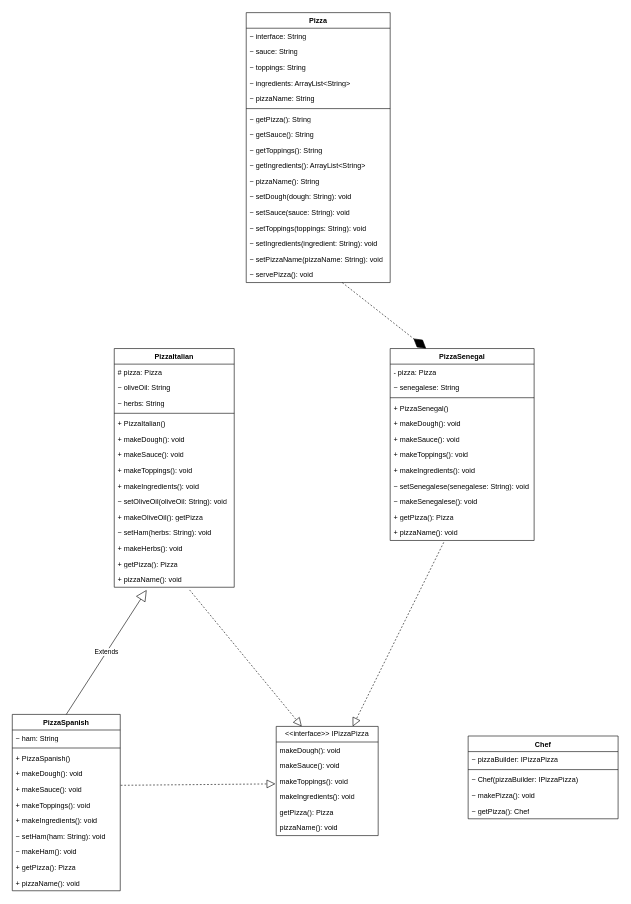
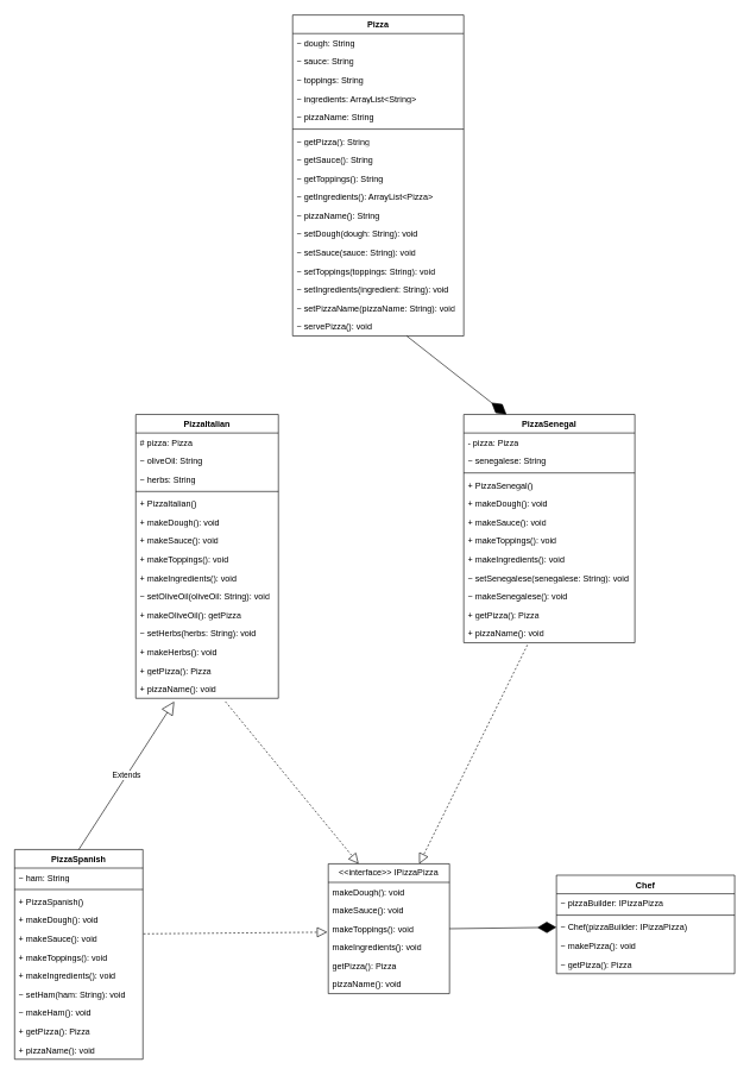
- <mxCell id="3" value="~ interface: String" style="text;strokeColor=none;fillColor=none;align=left;verticalAlign=top;spacingLeft=4;spacingRight=4;overflow=hidden;rotatable=0;points=[[0,0.5],[1,0.5]];portConstraint=eastwest;whiteSpace=wrap;html=1;" vertex="1" parent="2"><mxGeometry y="26" width="240" height="26" as="geometry" /></mxCell>
+ <mxCell id="3" value="~ dough: String" style="text;strokeColor=none;fillColor=none;align=left;verticalAlign=top;spacingLeft=4;spacingRight=4;overflow=hidden;rotatable=0;points=[[0,0.5],[1,0.5]];portConstraint=eastwest;whiteSpace=wrap;html=1;" vertex="1" parent="2"><mxGeometry y="26" width="240" height="26" as="geometry" /></mxCell>
- <mxCell id="12" value="~ getIngredients(): ArrayList&amp;lt;String&amp;gt;" style="text;strokeColor=none;fillColor=none;align=left;verticalAlign=top;spacingLeft=4;spacingRight=4;overflow=hidden;rotatable=0;points=[[0,0.5],[1,0.5]];portConstraint=eastwest;whiteSpace=wrap;html=1;" vertex="1" parent="2"><mxGeometry y="242" width="240" height="26" as="geometry" /></mxCell>
+ <mxCell id="12" value="~ getIngredients(): ArrayList&amp;lt;Pizza&amp;gt;" style="text;strokeColor=none;fillColor=none;align=left;verticalAlign=top;spacingLeft=4;spacingRight=4;overflow=hidden;rotatable=0;points=[[0,0.5],[1,0.5]];portConstraint=eastwest;whiteSpace=wrap;html=1;" vertex="1" parent="2"><mxGeometry y="242" width="240" height="26" as="geometry" /></mxCell>
- <mxCell id="80" value="" style="endArrow=diamondThin;endFill=1;endSize=24;html=1;rounded=0;exitX=0.667;exitY=1.002;exitDx=0;exitDy=0;exitPerimeter=0;entryX=0.25;entryY=0;entryDx=0;entryDy=0;dashed=1;" edge="1" parent="1" source="19" target="36"><mxGeometry width="160" relative="1" as="geometry"><mxPoint x="560" y="520" as="sourcePoint" /><mxPoint x="720" y="520" as="targetPoint" /></mxGeometry></mxCell>
+ <mxCell id="80" value="" style="endArrow=diamondThin;endFill=1;endSize=24;html=1;rounded=0;exitX=0.667;exitY=1.002;exitDx=0;exitDy=0;exitPerimeter=0;entryX=0.25;entryY=0;entryDx=0;entryDy=0;" edge="1" parent="1" source="19" target="36"><mxGeometry width="160" relative="1" as="geometry"><mxPoint x="560" y="520" as="sourcePoint" /><mxPoint x="720" y="520" as="targetPoint" /></mxGeometry></mxCell>
- <mxCell id="32" value="~ setHam(herbs: String): void" style="text;strokeColor=none;fillColor=none;align=left;verticalAlign=top;spacingLeft=4;spacingRight=4;overflow=hidden;rotatable=0;points=[[0,0.5],[1,0.5]];portConstraint=eastwest;whiteSpace=wrap;html=1;" vertex="1" parent="20"><mxGeometry y="294" width="200" height="26" as="geometry" /></mxCell>
+ <mxCell id="32" value="~ setHerbs(herbs: String): void" style="text;strokeColor=none;fillColor=none;align=left;verticalAlign=top;spacingLeft=4;spacingRight=4;overflow=hidden;rotatable=0;points=[[0,0.5],[1,0.5]];portConstraint=eastwest;whiteSpace=wrap;html=1;" vertex="1" parent="20"><mxGeometry y="294" width="200" height="26" as="geometry" /></mxCell>
+ <mxCell id="75" value="" style="endArrow=diamondThin;endFill=1;endSize=24;html=1;rounded=0;exitX=1;exitY=0.5;exitDx=0;exitDy=0;entryX=0;entryY=0.5;entryDx=0;entryDy=0;" edge="1" parent="1" source="64" target="72"><mxGeometry width="160" relative="1" as="geometry"><mxPoint x="630" y="1310" as="sourcePoint" /><mxPoint x="790" y="1310" as="targetPoint" /></mxGeometry></mxCell>
- <mxCell id="74" value="~ getPizza(): Chef" style="text;strokeColor=none;fillColor=none;align=left;verticalAlign=top;spacingLeft=4;spacingRight=4;overflow=hidden;rotatable=0;points=[[0,0.5],[1,0.5]];portConstraint=eastwest;whiteSpace=wrap;html=1;" vertex="1" parent="69"><mxGeometry y="112" width="250" height="26" as="geometry" /></mxCell>
+ <mxCell id="74" value="~ getPizza(): Pizza" style="text;strokeColor=none;fillColor=none;align=left;verticalAlign=top;spacingLeft=4;spacingRight=4;overflow=hidden;rotatable=0;points=[[0,0.5],[1,0.5]];portConstraint=eastwest;whiteSpace=wrap;html=1;" vertex="1" parent="69"><mxGeometry y="112" width="250" height="26" as="geometry" /></mxCell>
